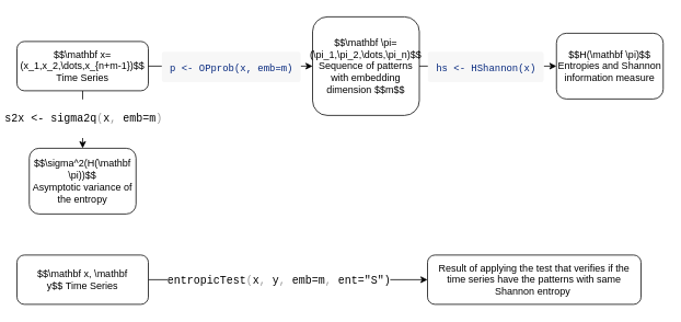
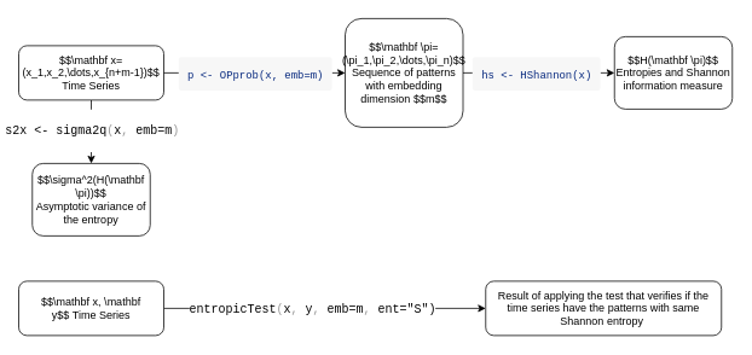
- <mxCell id="15" value="Result of applying the test that verifies if the time series have the patterns with same Shannon entropy&amp;nbsp;" style="rounded=1;whiteSpace=wrap;html=1;" parent="1" vertex="1"><mxGeometry x="520" y="310" width="260" height="60" as="geometry" /></mxCell>
+ <mxCell id="15" value="Result of applying the test that verifies if the time series have the patterns with same Shannon entropy&amp;nbsp;" style="rounded=1;whiteSpace=wrap;html=1;" parent="1" vertex="1"><mxGeometry x="535" y="310" width="260" height="60" as="geometry" /></mxCell>
